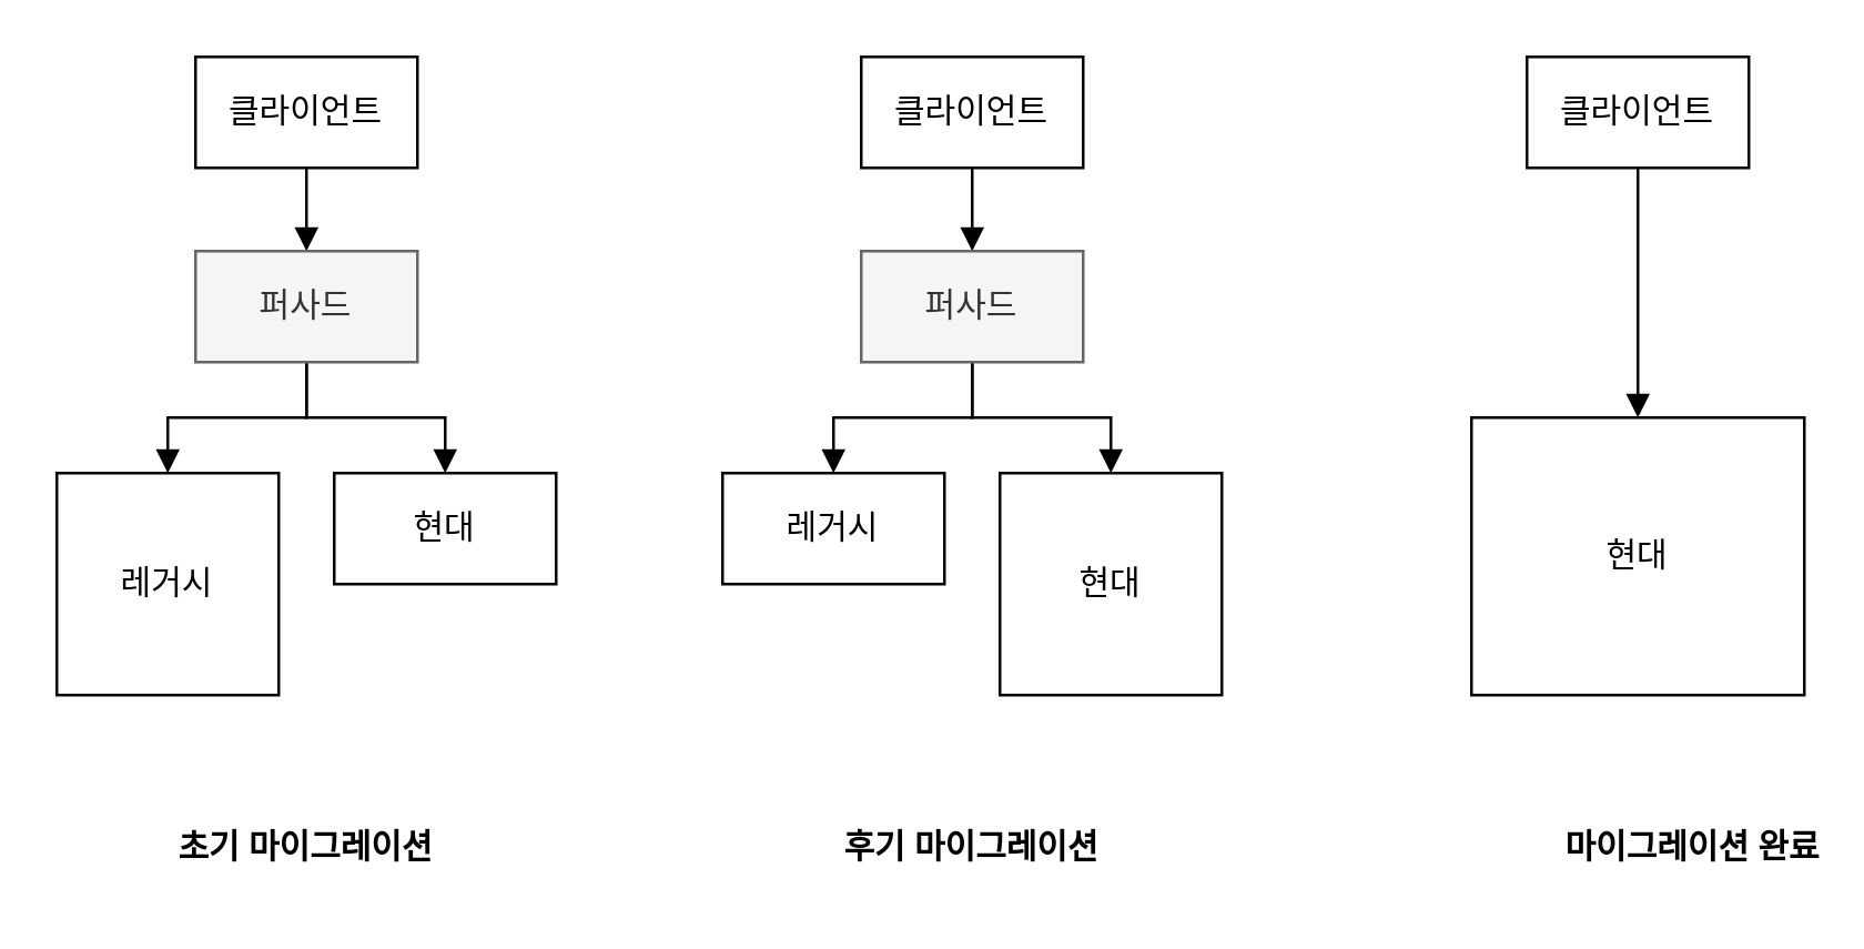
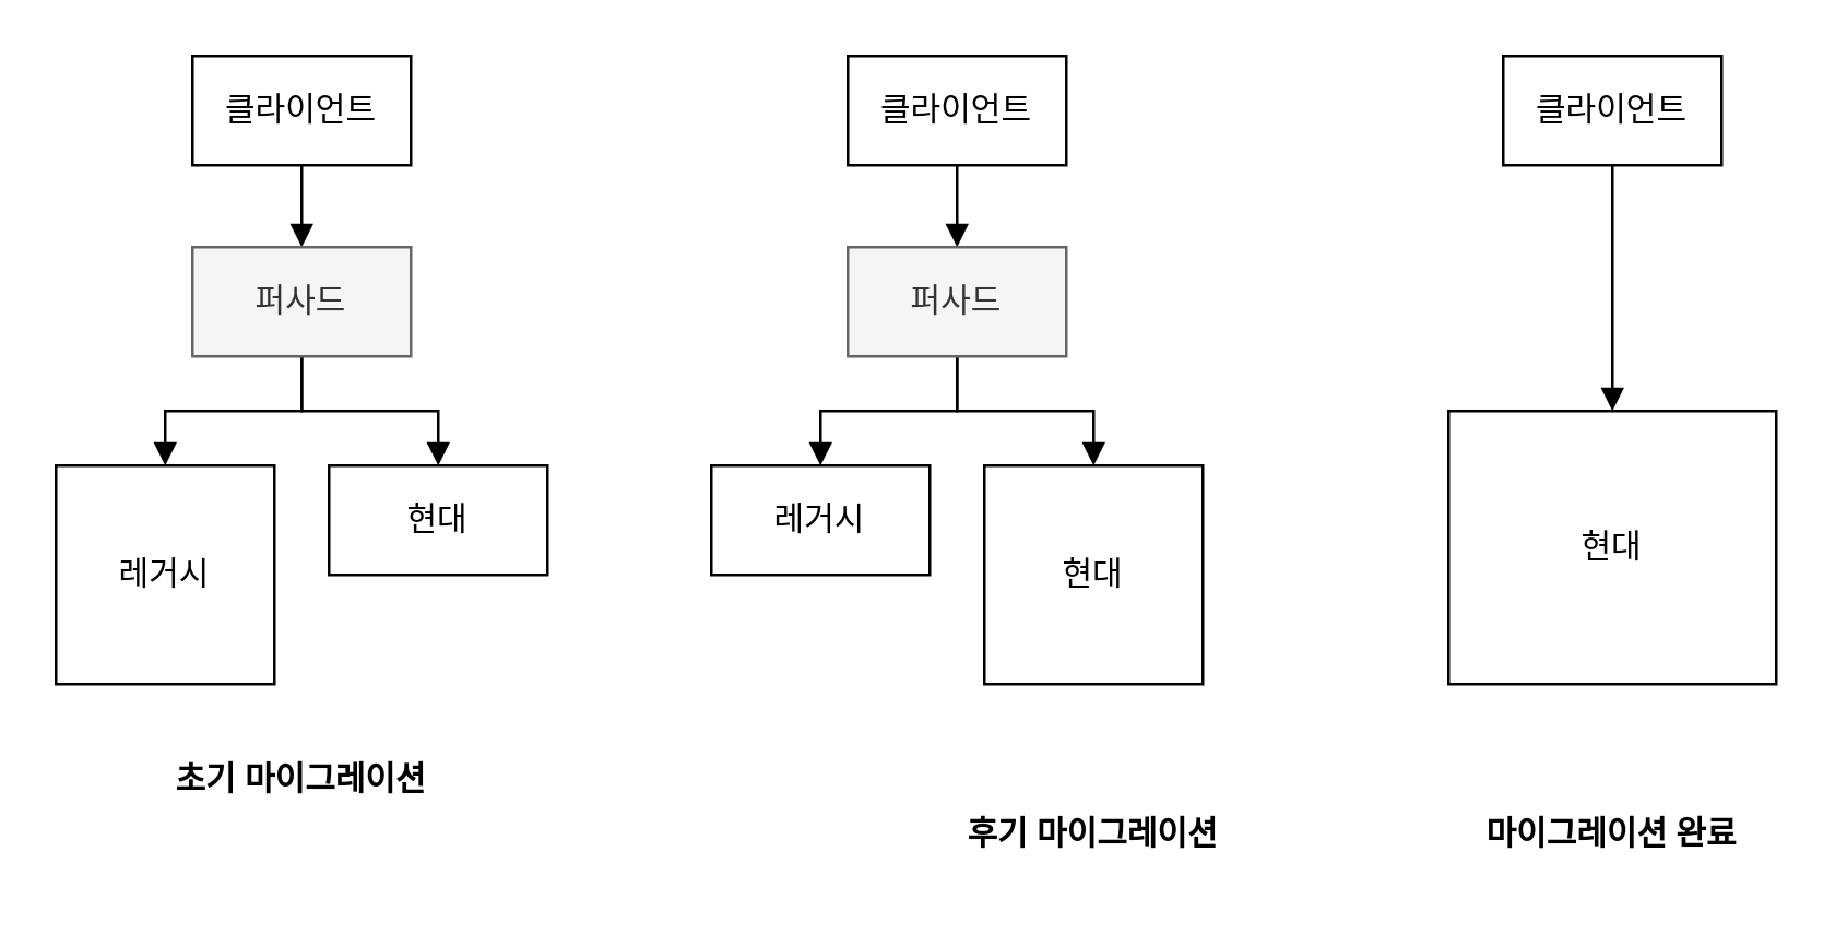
- <mxCell id="19" value="초기 마이그레이션" style="text;html=1;align=center;verticalAlign=middle;whiteSpace=wrap;rounded=0;fontStyle=1" vertex="1" parent="1"><mxGeometry x="60" y="290" width="100" height="30" as="geometry" /></mxCell>
+ <mxCell id="19" value="초기 마이그레이션" style="text;html=1;align=center;verticalAlign=middle;whiteSpace=wrap;rounded=0;fontStyle=1" vertex="1" parent="1"><mxGeometry x="60" y="270" width="100" height="30" as="geometry" /></mxCell>
- <mxCell id="20" value="후기 마이그레이션" style="text;html=1;align=center;verticalAlign=middle;whiteSpace=wrap;rounded=0;fontStyle=1" vertex="1" parent="1"><mxGeometry x="300" y="290" width="100" height="30" as="geometry" /></mxCell>
+ <mxCell id="20" value="후기 마이그레이션" style="text;html=1;align=center;verticalAlign=middle;whiteSpace=wrap;rounded=0;fontStyle=1" vertex="1" parent="1"><mxGeometry x="350" y="290" width="100" height="30" as="geometry" /></mxCell>
- <mxCell id="21" value="마이그레이션 완료" style="text;html=1;align=center;verticalAlign=middle;whiteSpace=wrap;rounded=0;fontStyle=1" vertex="1" parent="1"><mxGeometry x="560" y="290" width="100" height="30" as="geometry" /></mxCell>
+ <mxCell id="21" value="마이그레이션 완료" style="text;html=1;align=center;verticalAlign=middle;whiteSpace=wrap;rounded=0;fontStyle=1" vertex="1" parent="1"><mxGeometry x="540" y="290" width="100" height="30" as="geometry" /></mxCell>
